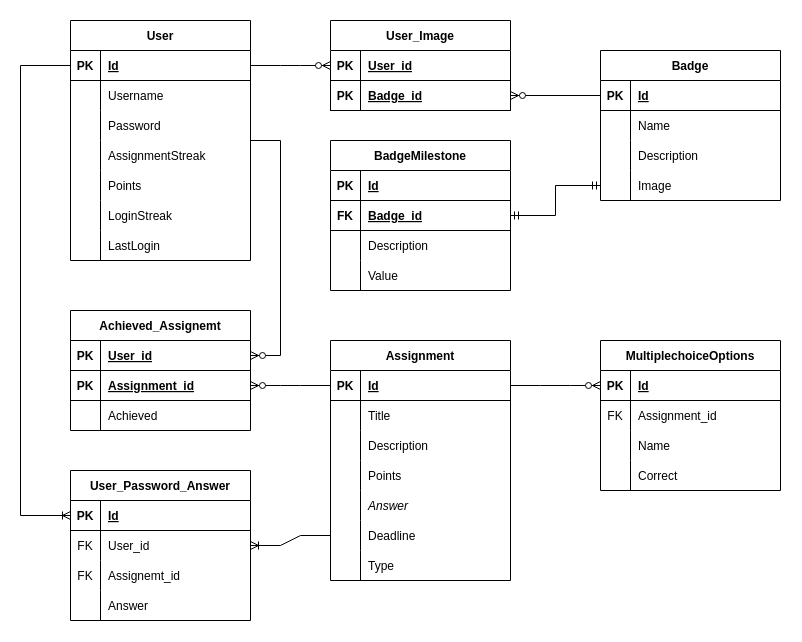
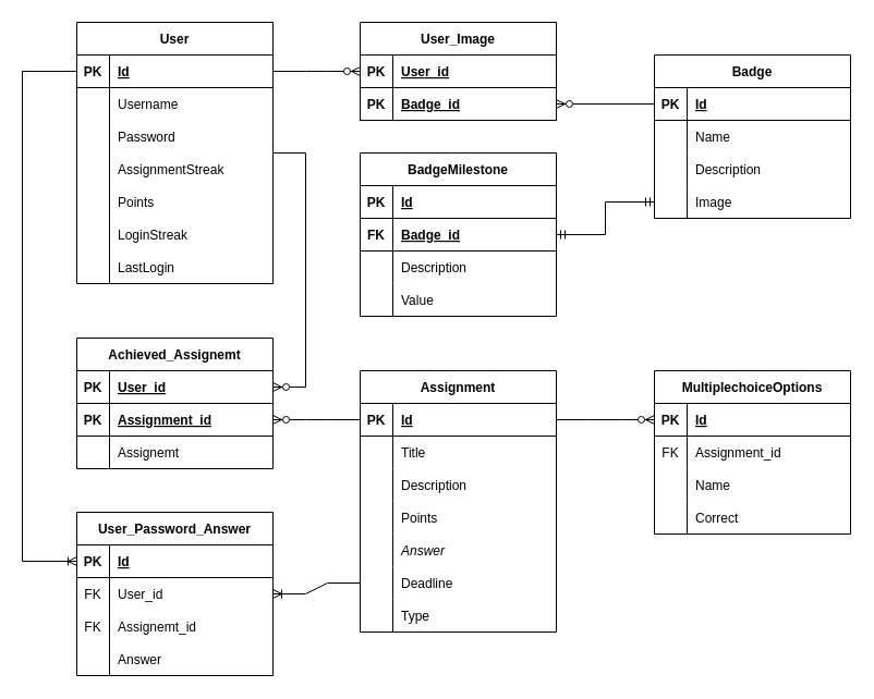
- <mxCell id="91" value="Achieved" style="shape=partialRectangle;connectable=0;fillColor=none;top=0;left=0;bottom=0;right=0;align=left;spacingLeft=6;overflow=hidden;" vertex="1" parent="89"><mxGeometry x="30" width="150" height="30" as="geometry"><mxRectangle width="150" height="30" as="alternateBounds" /></mxGeometry></mxCell>
+ <mxCell id="91" value="Assignemt" style="shape=partialRectangle;connectable=0;fillColor=none;top=0;left=0;bottom=0;right=0;align=left;spacingLeft=6;overflow=hidden;" vertex="1" parent="89"><mxGeometry x="30" width="150" height="30" as="geometry"><mxRectangle width="150" height="30" as="alternateBounds" /></mxGeometry></mxCell>
